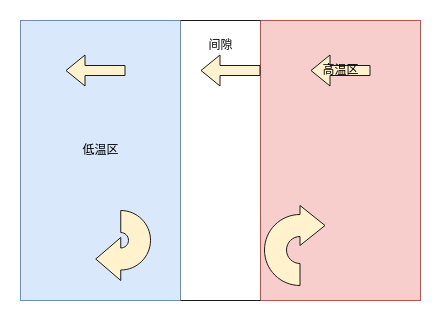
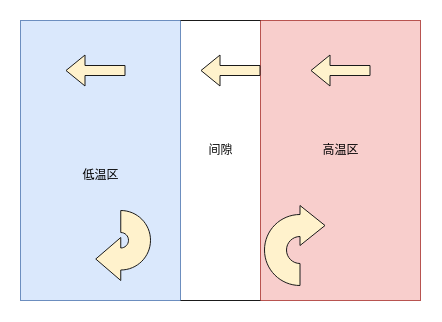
- <mxCell id="5" value="间隙" style="text;html=1;align=center;verticalAlign=middle;resizable=0;points=[];autosize=1;rounded=1;" vertex="1" parent="1"><mxGeometry x="200" y="35" width="40" height="20" as="geometry" /></mxCell>
+ <mxCell id="5" value="间隙" style="text;html=1;align=center;verticalAlign=middle;resizable=0;points=[];autosize=1;rounded=1;" vertex="1" parent="1"><mxGeometry x="200" y="140" width="40" height="20" as="geometry" /></mxCell>
- <mxCell id="6" value="高温区" style="text;html=1;align=center;verticalAlign=middle;resizable=0;points=[];autosize=1;rounded=1;" vertex="1" parent="1"><mxGeometry x="315" y="60" width="50" height="20" as="geometry" /></mxCell>
+ <mxCell id="6" value="高温区" style="text;html=1;align=center;verticalAlign=middle;resizable=0;points=[];autosize=1;rounded=1;" vertex="1" parent="1"><mxGeometry x="315" y="140" width="50" height="20" as="geometry" /></mxCell>
- <mxCell id="9" value="低温区" style="text;html=1;align=center;verticalAlign=middle;resizable=0;points=[];autosize=1;rounded=1;" vertex="1" parent="1"><mxGeometry x="75" y="140" width="50" height="20" as="geometry" /></mxCell>
+ <mxCell id="9" value="低温区" style="text;html=1;align=center;verticalAlign=middle;resizable=0;points=[];autosize=1;rounded=1;" vertex="1" parent="1"><mxGeometry x="75" y="165" width="50" height="20" as="geometry" /></mxCell>
